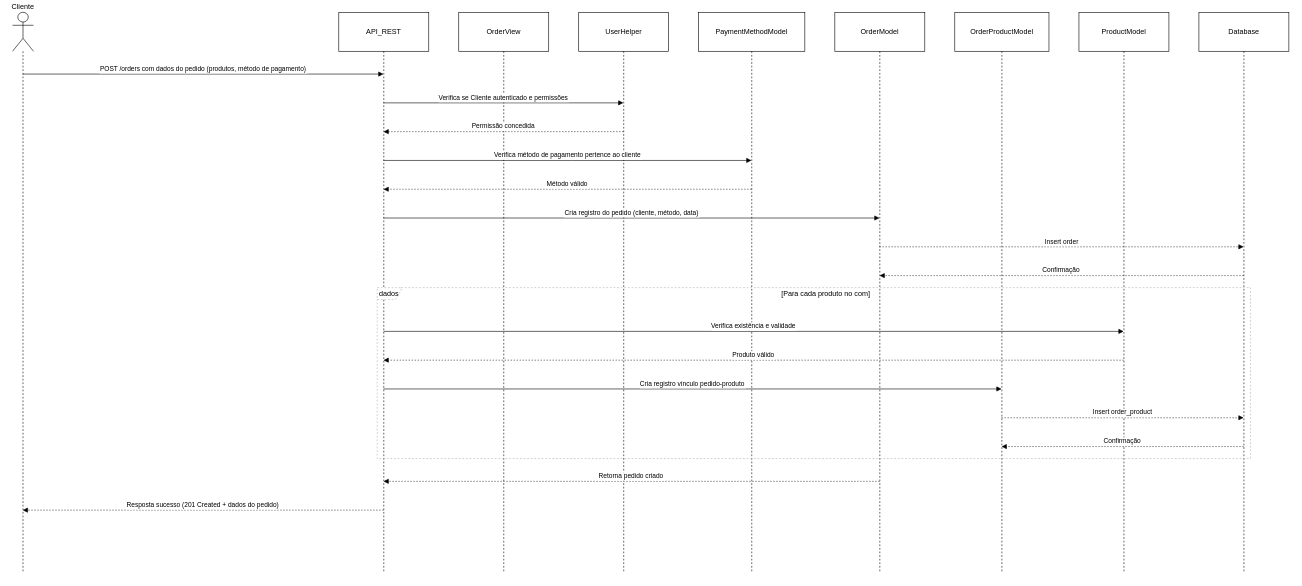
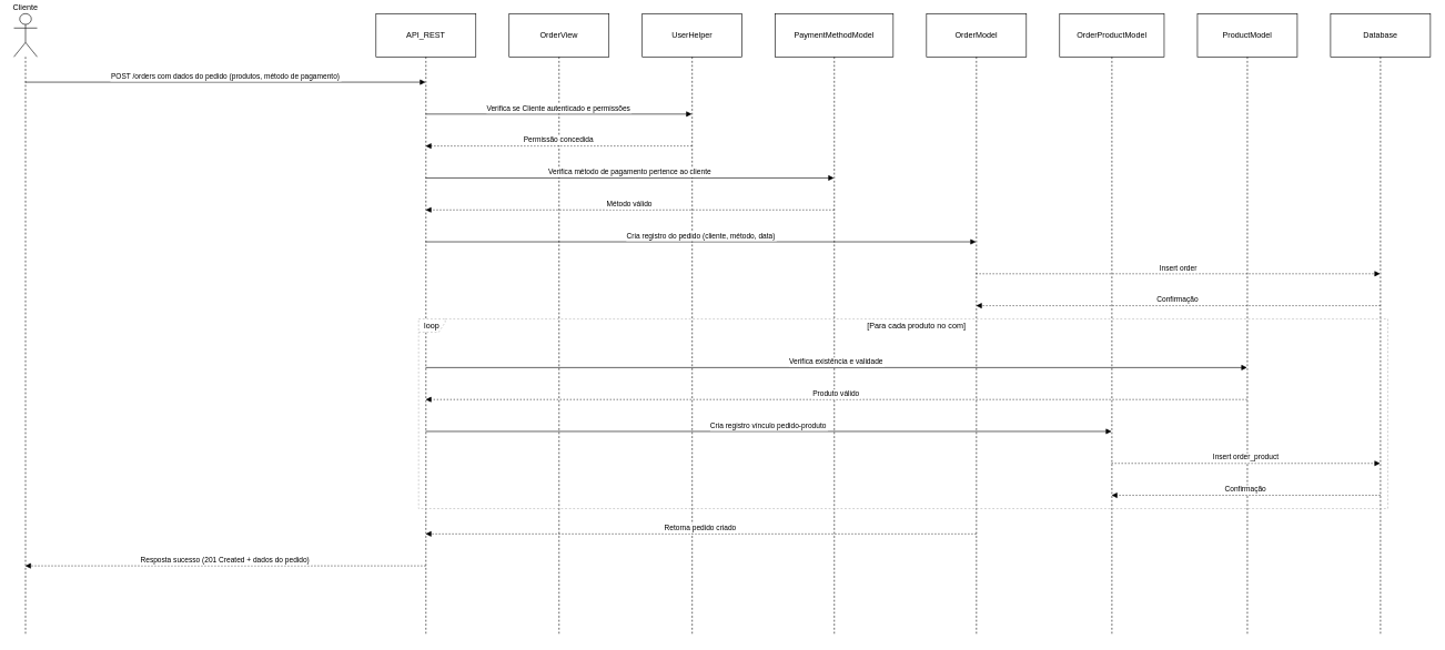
- <mxCell id="11" value="dados" style="shape=umlFrame;dashed=1;pointerEvents=0;dropTarget=0;strokeColor=#B3B3B3;height=20;width=40" vertex="1" parent="1"><mxGeometry x="628" y="479" width="1456" height="285" as="geometry" /></mxCell>
+ <mxCell id="11" value="loop" style="shape=umlFrame;dashed=1;pointerEvents=0;dropTarget=0;strokeColor=#B3B3B3;height=20;width=40" vertex="1" parent="1"><mxGeometry x="628" y="479" width="1456" height="285" as="geometry" /></mxCell>
